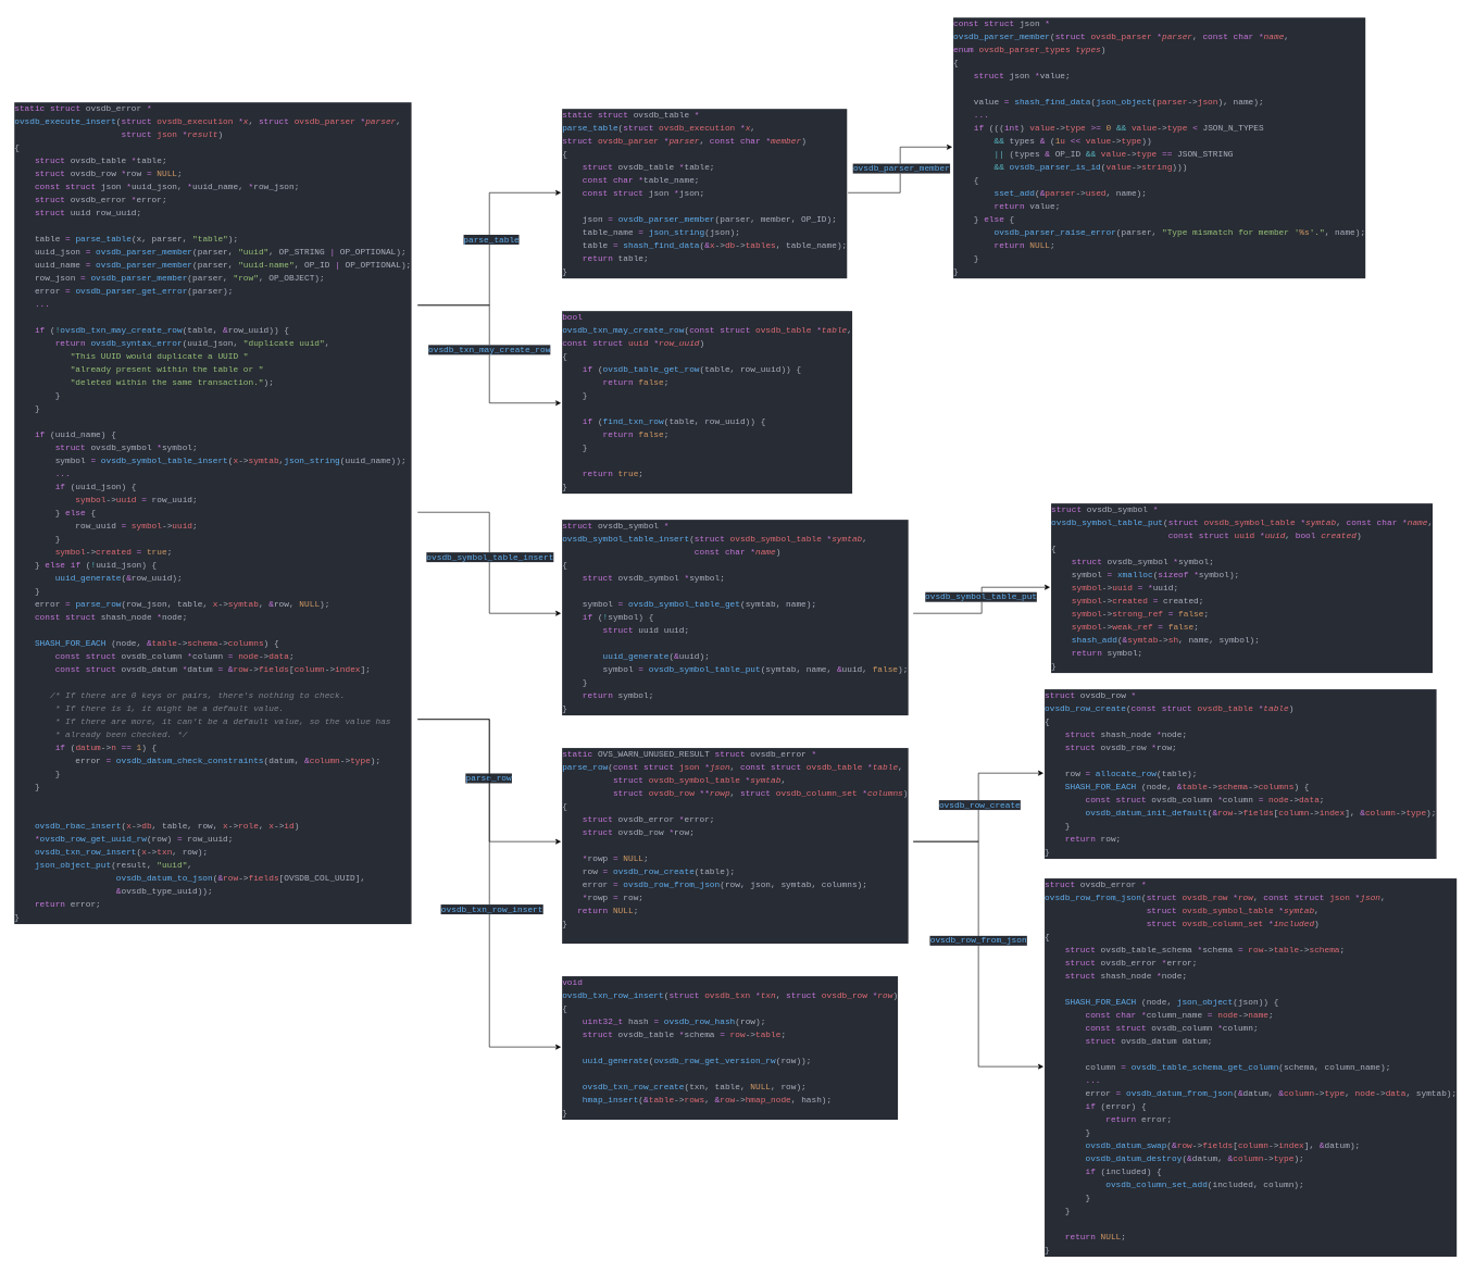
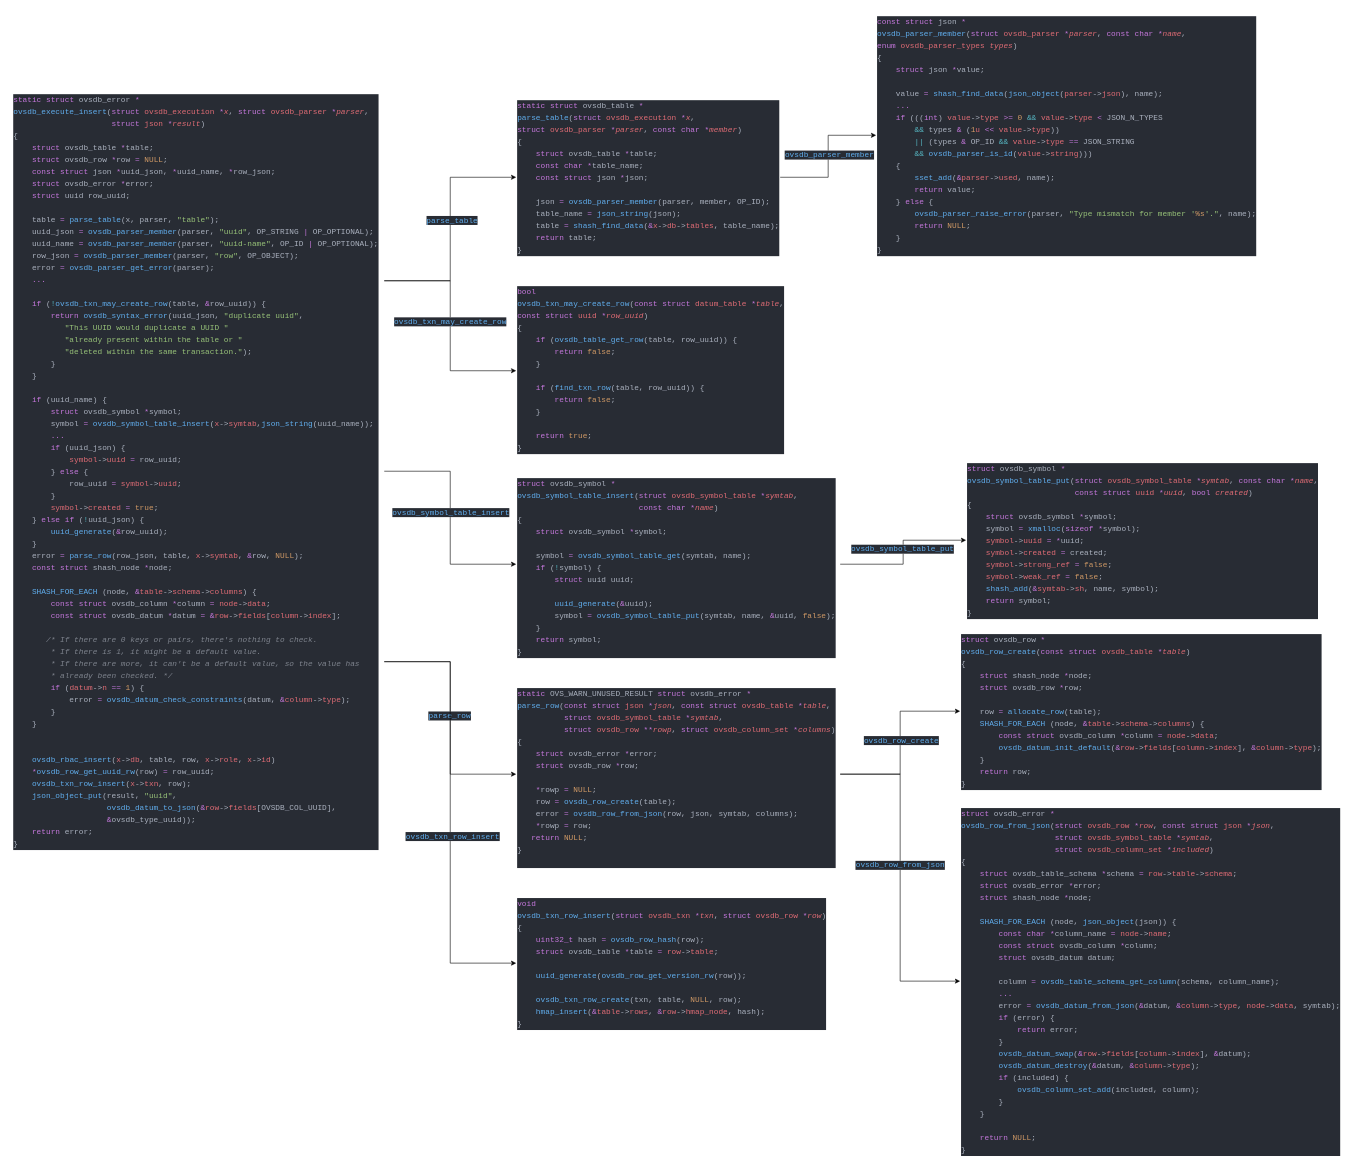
- <mxCell id="17" value="&lt;div style=&quot;color: rgb(171 , 178 , 191) ; background-color: rgb(40 , 44 , 52) ; font-family: &amp;#34;monaco&amp;#34; , &amp;#34;menlo&amp;#34; , &amp;#34;monaco&amp;#34; , &amp;#34;courier new&amp;#34; , monospace ; font-weight: normal ; font-size: 13px ; line-height: 20px&quot;&gt;&lt;div&gt;&lt;span style=&quot;color: #c678dd&quot;&gt;bool&lt;/span&gt;&lt;/div&gt;&lt;div&gt;&lt;span style=&quot;color: #61afef&quot;&gt;ovsdb_txn_may_create_row&lt;/span&gt;&lt;span style=&quot;color: #abb2bf&quot;&gt;(&lt;/span&gt;&lt;span style=&quot;color: #c678dd&quot;&gt;const&lt;/span&gt;&lt;span style=&quot;color: #e06c75&quot;&gt; &lt;/span&gt;&lt;span style=&quot;color: #c678dd&quot;&gt;struct&lt;/span&gt;&lt;span style=&quot;color: #e06c75&quot;&gt; ovsdb_table &lt;/span&gt;&lt;span style=&quot;color: #c678dd&quot;&gt;*&lt;/span&gt;&lt;span style=&quot;color: #e06c75 ; font-style: italic&quot;&gt;table&lt;/span&gt;&lt;span style=&quot;color: #abb2bf&quot;&gt;,&lt;/span&gt;&lt;/div&gt;&lt;div&gt;&lt;span style=&quot;color: #e06c75&quot;&gt;                         &lt;/span&gt;&lt;span style=&quot;color: #c678dd&quot;&gt;const&lt;/span&gt;&lt;span style=&quot;color: #e06c75&quot;&gt; &lt;/span&gt;&lt;span style=&quot;color: #c678dd&quot;&gt;struct&lt;/span&gt;&lt;span style=&quot;color: #e06c75&quot;&gt; uuid &lt;/span&gt;&lt;span style=&quot;color: #c678dd&quot;&gt;*&lt;/span&gt;&lt;span style=&quot;color: #e06c75 ; font-style: italic&quot;&gt;row_uuid&lt;/span&gt;&lt;span style=&quot;color: #abb2bf&quot;&gt;)&lt;/span&gt;&lt;/div&gt;&lt;div&gt;&lt;span style=&quot;color: #abb2bf&quot;&gt;{&lt;/span&gt;&lt;/div&gt;&lt;div&gt;&lt;span style=&quot;color: #abb2bf&quot;&gt;&lt;/span&gt;&lt;span style=&quot;color: #c678dd&quot;&gt;&amp;nbsp; &amp;nbsp; if&lt;/span&gt;&lt;span style=&quot;color: #abb2bf&quot;&gt; (&lt;/span&gt;&lt;span style=&quot;color: #61afef&quot;&gt;ovsdb_table_get_row&lt;/span&gt;&lt;span style=&quot;color: #abb2bf&quot;&gt;(table, row_uuid)) {&lt;/span&gt;&lt;/div&gt;&lt;div&gt;&lt;span style=&quot;color: #abb2bf&quot;&gt;&lt;/span&gt;&lt;span style=&quot;color: #c678dd&quot;&gt;&amp;nbsp; &amp;nbsp; &amp;nbsp; &amp;nbsp; return&lt;/span&gt;&lt;span style=&quot;color: #abb2bf&quot;&gt; &lt;/span&gt;&lt;span style=&quot;color: #d19a66&quot;&gt;false&lt;/span&gt;&lt;span style=&quot;color: #abb2bf&quot;&gt;;&lt;/span&gt;&lt;/div&gt;&lt;div&gt;&lt;span style=&quot;color: #abb2bf&quot;&gt;&amp;nbsp; &amp;nbsp; }&lt;/span&gt;&lt;/div&gt;&lt;br&gt;&lt;div&gt;&lt;span style=&quot;color: rgb(198 , 120 , 221)&quot;&gt;&amp;nbsp; &amp;nbsp; if&lt;/span&gt; (&lt;span style=&quot;color: rgb(97 , 175 , 239)&quot;&gt;find_txn_row&lt;/span&gt;(table, row_uuid)) {&lt;br&gt;&lt;/div&gt;&lt;div&gt;&lt;span style=&quot;color: #abb2bf&quot;&gt;&lt;/span&gt;&lt;span style=&quot;color: #c678dd&quot;&gt;&amp;nbsp; &amp;nbsp; &amp;nbsp; &amp;nbsp; return&lt;/span&gt;&lt;span style=&quot;color: #abb2bf&quot;&gt; &lt;/span&gt;&lt;span style=&quot;color: #d19a66&quot;&gt;false&lt;/span&gt;&lt;span style=&quot;color: #abb2bf&quot;&gt;;&lt;/span&gt;&lt;/div&gt;&lt;div&gt;&lt;span style=&quot;color: #abb2bf&quot;&gt;&amp;nbsp; &amp;nbsp; }&lt;/span&gt;&lt;/div&gt;&lt;br&gt;&lt;div&gt;&lt;span style=&quot;color: #abb2bf&quot;&gt;&lt;/span&gt;&lt;span style=&quot;color: #c678dd&quot;&gt;&amp;nbsp; &amp;nbsp; return&lt;/span&gt;&lt;span style=&quot;color: #abb2bf&quot;&gt; &lt;/span&gt;&lt;span style=&quot;color: #d19a66&quot;&gt;true&lt;/span&gt;&lt;span style=&quot;color: #abb2bf&quot;&gt;;&lt;/span&gt;&lt;/div&gt;&lt;div&gt;&lt;span style=&quot;color: #abb2bf&quot;&gt;}&lt;/span&gt;&lt;/div&gt;&lt;/div&gt;" style="text;whiteSpace=wrap;html=1;" vertex="1" parent="1"><mxGeometry x="860" y="470" width="450" height="295" as="geometry" /></mxCell>
+ <mxCell id="17" value="&lt;div style=&quot;color: rgb(171 , 178 , 191) ; background-color: rgb(40 , 44 , 52) ; font-family: &amp;#34;monaco&amp;#34; , &amp;#34;menlo&amp;#34; , &amp;#34;monaco&amp;#34; , &amp;#34;courier new&amp;#34; , monospace ; font-weight: normal ; font-size: 13px ; line-height: 20px&quot;&gt;&lt;div&gt;&lt;span style=&quot;color: #c678dd&quot;&gt;bool&lt;/span&gt;&lt;/div&gt;&lt;div&gt;&lt;span style=&quot;color: #61afef&quot;&gt;ovsdb_txn_may_create_row&lt;/span&gt;&lt;span style=&quot;color: #abb2bf&quot;&gt;(&lt;/span&gt;&lt;span style=&quot;color: #c678dd&quot;&gt;const&lt;/span&gt;&lt;span style=&quot;color: #e06c75&quot;&gt; &lt;/span&gt;&lt;span style=&quot;color: #c678dd&quot;&gt;struct&lt;/span&gt;&lt;span style=&quot;color: #e06c75&quot;&gt; datum_table &lt;/span&gt;&lt;span style=&quot;color: #c678dd&quot;&gt;*&lt;/span&gt;&lt;span style=&quot;color: #e06c75 ; font-style: italic&quot;&gt;table&lt;/span&gt;&lt;span style=&quot;color: #abb2bf&quot;&gt;,&lt;/span&gt;&lt;/div&gt;&lt;div&gt;&lt;span style=&quot;color: #e06c75&quot;&gt;                         &lt;/span&gt;&lt;span style=&quot;color: #c678dd&quot;&gt;const&lt;/span&gt;&lt;span style=&quot;color: #e06c75&quot;&gt; &lt;/span&gt;&lt;span style=&quot;color: #c678dd&quot;&gt;struct&lt;/span&gt;&lt;span style=&quot;color: #e06c75&quot;&gt; uuid &lt;/span&gt;&lt;span style=&quot;color: #c678dd&quot;&gt;*&lt;/span&gt;&lt;span style=&quot;color: #e06c75 ; font-style: italic&quot;&gt;row_uuid&lt;/span&gt;&lt;span style=&quot;color: #abb2bf&quot;&gt;)&lt;/span&gt;&lt;/div&gt;&lt;div&gt;&lt;span style=&quot;color: #abb2bf&quot;&gt;{&lt;/span&gt;&lt;/div&gt;&lt;div&gt;&lt;span style=&quot;color: #abb2bf&quot;&gt;&lt;/span&gt;&lt;span style=&quot;color: #c678dd&quot;&gt;&amp;nbsp; &amp;nbsp; if&lt;/span&gt;&lt;span style=&quot;color: #abb2bf&quot;&gt; (&lt;/span&gt;&lt;span style=&quot;color: #61afef&quot;&gt;ovsdb_table_get_row&lt;/span&gt;&lt;span style=&quot;color: #abb2bf&quot;&gt;(table, row_uuid)) {&lt;/span&gt;&lt;/div&gt;&lt;div&gt;&lt;span style=&quot;color: #abb2bf&quot;&gt;&lt;/span&gt;&lt;span style=&quot;color: #c678dd&quot;&gt;&amp;nbsp; &amp;nbsp; &amp;nbsp; &amp;nbsp; return&lt;/span&gt;&lt;span style=&quot;color: #abb2bf&quot;&gt; &lt;/span&gt;&lt;span style=&quot;color: #d19a66&quot;&gt;false&lt;/span&gt;&lt;span style=&quot;color: #abb2bf&quot;&gt;;&lt;/span&gt;&lt;/div&gt;&lt;div&gt;&lt;span style=&quot;color: #abb2bf&quot;&gt;&amp;nbsp; &amp;nbsp; }&lt;/span&gt;&lt;/div&gt;&lt;br&gt;&lt;div&gt;&lt;span style=&quot;color: rgb(198 , 120 , 221)&quot;&gt;&amp;nbsp; &amp;nbsp; if&lt;/span&gt; (&lt;span style=&quot;color: rgb(97 , 175 , 239)&quot;&gt;find_txn_row&lt;/span&gt;(table, row_uuid)) {&lt;br&gt;&lt;/div&gt;&lt;div&gt;&lt;span style=&quot;color: #abb2bf&quot;&gt;&lt;/span&gt;&lt;span style=&quot;color: #c678dd&quot;&gt;&amp;nbsp; &amp;nbsp; &amp;nbsp; &amp;nbsp; return&lt;/span&gt;&lt;span style=&quot;color: #abb2bf&quot;&gt; &lt;/span&gt;&lt;span style=&quot;color: #d19a66&quot;&gt;false&lt;/span&gt;&lt;span style=&quot;color: #abb2bf&quot;&gt;;&lt;/span&gt;&lt;/div&gt;&lt;div&gt;&lt;span style=&quot;color: #abb2bf&quot;&gt;&amp;nbsp; &amp;nbsp; }&lt;/span&gt;&lt;/div&gt;&lt;br&gt;&lt;div&gt;&lt;span style=&quot;color: #abb2bf&quot;&gt;&lt;/span&gt;&lt;span style=&quot;color: #c678dd&quot;&gt;&amp;nbsp; &amp;nbsp; return&lt;/span&gt;&lt;span style=&quot;color: #abb2bf&quot;&gt; &lt;/span&gt;&lt;span style=&quot;color: #d19a66&quot;&gt;true&lt;/span&gt;&lt;span style=&quot;color: #abb2bf&quot;&gt;;&lt;/span&gt;&lt;/div&gt;&lt;div&gt;&lt;span style=&quot;color: #abb2bf&quot;&gt;}&lt;/span&gt;&lt;/div&gt;&lt;/div&gt;" style="text;whiteSpace=wrap;html=1;" vertex="1" parent="1"><mxGeometry x="860" y="470" width="450" height="295" as="geometry" /></mxCell>
- <mxCell id="29" value="&lt;div style=&quot;color: rgb(171 , 178 , 191) ; background-color: rgb(40 , 44 , 52) ; font-family: &amp;#34;monaco&amp;#34; , &amp;#34;menlo&amp;#34; , &amp;#34;monaco&amp;#34; , &amp;#34;courier new&amp;#34; , monospace ; font-weight: normal ; font-size: 13px ; line-height: 20px&quot;&gt;&lt;div&gt;&lt;span style=&quot;color: #c678dd&quot;&gt;void&lt;/span&gt;&lt;/div&gt;&lt;div&gt;&lt;span style=&quot;color: #61afef&quot;&gt;ovsdb_txn_row_insert&lt;/span&gt;&lt;span style=&quot;color: #abb2bf&quot;&gt;(&lt;/span&gt;&lt;span style=&quot;color: #c678dd&quot;&gt;struct&lt;/span&gt;&lt;span style=&quot;color: #e06c75&quot;&gt; ovsdb_txn &lt;/span&gt;&lt;span style=&quot;color: #c678dd&quot;&gt;*&lt;/span&gt;&lt;span style=&quot;color: #e06c75 ; font-style: italic&quot;&gt;txn&lt;/span&gt;&lt;span style=&quot;color: #abb2bf&quot;&gt;,&lt;/span&gt;&lt;span style=&quot;color: #e06c75&quot;&gt; &lt;/span&gt;&lt;span style=&quot;color: #c678dd&quot;&gt;struct&lt;/span&gt;&lt;span style=&quot;color: #e06c75&quot;&gt; ovsdb_row &lt;/span&gt;&lt;span style=&quot;color: #c678dd&quot;&gt;*&lt;/span&gt;&lt;span style=&quot;color: #e06c75 ; font-style: italic&quot;&gt;row&lt;/span&gt;&lt;span style=&quot;color: #abb2bf&quot;&gt;)&lt;/span&gt;&lt;/div&gt;&lt;div&gt;&lt;span style=&quot;color: #abb2bf&quot;&gt;{&lt;/span&gt;&lt;/div&gt;&lt;div&gt;&lt;span style=&quot;color: #abb2bf&quot;&gt;&lt;/span&gt;&lt;span style=&quot;color: #c678dd&quot;&gt;&amp;nbsp; &amp;nbsp; uint32_t&lt;/span&gt;&lt;span style=&quot;color: #abb2bf&quot;&gt; hash &lt;/span&gt;&lt;span style=&quot;color: #c678dd&quot;&gt;=&lt;/span&gt;&lt;span style=&quot;color: #abb2bf&quot;&gt; &lt;/span&gt;&lt;span style=&quot;color: #61afef&quot;&gt;ovsdb_row_hash&lt;/span&gt;&lt;span style=&quot;color: #abb2bf&quot;&gt;(row);&lt;/span&gt;&lt;/div&gt;&lt;div&gt;&lt;span style=&quot;color: #abb2bf&quot;&gt;&lt;/span&gt;&lt;span style=&quot;color: #c678dd&quot;&gt;&amp;nbsp; &amp;nbsp; struct&lt;/span&gt;&lt;span style=&quot;color: #abb2bf&quot;&gt; ovsdb_table &lt;/span&gt;&lt;span style=&quot;color: #c678dd&quot;&gt;*&lt;/span&gt;&lt;span style=&quot;color: #abb2bf&quot;&gt;schema &lt;/span&gt;&lt;span style=&quot;color: #c678dd&quot;&gt;=&lt;/span&gt;&lt;span style=&quot;color: #abb2bf&quot;&gt; &lt;/span&gt;&lt;span style=&quot;color: #e06c75&quot;&gt;row&lt;/span&gt;&lt;span style=&quot;color: #abb2bf&quot;&gt;-&amp;gt;&lt;/span&gt;&lt;span style=&quot;color: #e06c75&quot;&gt;table&lt;/span&gt;&lt;span style=&quot;color: #abb2bf&quot;&gt;;&lt;/span&gt;&lt;/div&gt;&lt;br&gt;&lt;div&gt;&lt;span style=&quot;color: #abb2bf&quot;&gt;&lt;/span&gt;&lt;span style=&quot;color: #61afef&quot;&gt;&amp;nbsp; &amp;nbsp; uuid_generate&lt;/span&gt;&lt;span style=&quot;color: #abb2bf&quot;&gt;(&lt;/span&gt;&lt;span style=&quot;color: #61afef&quot;&gt;ovsdb_row_get_version_rw&lt;/span&gt;&lt;span style=&quot;color: #abb2bf&quot;&gt;(row));&lt;/span&gt;&lt;/div&gt;&lt;br&gt;&lt;div&gt;&lt;span style=&quot;color: #abb2bf&quot;&gt;&lt;/span&gt;&lt;span style=&quot;color: #61afef&quot;&gt;&amp;nbsp; &amp;nbsp; ovsdb_txn_row_create&lt;/span&gt;&lt;span style=&quot;color: #abb2bf&quot;&gt;(txn, table, &lt;/span&gt;&lt;span style=&quot;color: #d19a66&quot;&gt;NULL&lt;/span&gt;&lt;span style=&quot;color: #abb2bf&quot;&gt;, row);&lt;/span&gt;&lt;/div&gt;&lt;div&gt;&lt;span style=&quot;color: #abb2bf&quot;&gt;&lt;/span&gt;&lt;span style=&quot;color: #61afef&quot;&gt;&amp;nbsp; &amp;nbsp; hmap_insert&lt;/span&gt;&lt;span style=&quot;color: #abb2bf&quot;&gt;(&lt;/span&gt;&lt;span style=&quot;color: #c678dd&quot;&gt;&amp;amp;&lt;/span&gt;&lt;span style=&quot;color: #e06c75&quot;&gt;table&lt;/span&gt;&lt;span style=&quot;color: #abb2bf&quot;&gt;-&amp;gt;&lt;/span&gt;&lt;span style=&quot;color: #e06c75&quot;&gt;rows&lt;/span&gt;&lt;span style=&quot;color: #abb2bf&quot;&gt;, &lt;/span&gt;&lt;span style=&quot;color: #c678dd&quot;&gt;&amp;amp;&lt;/span&gt;&lt;span style=&quot;color: #e06c75&quot;&gt;row&lt;/span&gt;&lt;span style=&quot;color: #abb2bf&quot;&gt;-&amp;gt;&lt;/span&gt;&lt;span style=&quot;color: #e06c75&quot;&gt;hmap_node&lt;/span&gt;&lt;span style=&quot;color: #abb2bf&quot;&gt;, hash);&lt;/span&gt;&lt;/div&gt;&lt;div&gt;&lt;span style=&quot;color: #abb2bf&quot;&gt;}&lt;/span&gt;&lt;/div&gt;&lt;/div&gt;" style="text;whiteSpace=wrap;html=1;" vertex="1" parent="1"><mxGeometry x="860" y="1490" width="520" height="230" as="geometry" /></mxCell>
+ <mxCell id="29" value="&lt;div style=&quot;color: rgb(171 , 178 , 191) ; background-color: rgb(40 , 44 , 52) ; font-family: &amp;#34;monaco&amp;#34; , &amp;#34;menlo&amp;#34; , &amp;#34;monaco&amp;#34; , &amp;#34;courier new&amp;#34; , monospace ; font-weight: normal ; font-size: 13px ; line-height: 20px&quot;&gt;&lt;div&gt;&lt;span style=&quot;color: #c678dd&quot;&gt;void&lt;/span&gt;&lt;/div&gt;&lt;div&gt;&lt;span style=&quot;color: #61afef&quot;&gt;ovsdb_txn_row_insert&lt;/span&gt;&lt;span style=&quot;color: #abb2bf&quot;&gt;(&lt;/span&gt;&lt;span style=&quot;color: #c678dd&quot;&gt;struct&lt;/span&gt;&lt;span style=&quot;color: #e06c75&quot;&gt; ovsdb_txn &lt;/span&gt;&lt;span style=&quot;color: #c678dd&quot;&gt;*&lt;/span&gt;&lt;span style=&quot;color: #e06c75 ; font-style: italic&quot;&gt;txn&lt;/span&gt;&lt;span style=&quot;color: #abb2bf&quot;&gt;,&lt;/span&gt;&lt;span style=&quot;color: #e06c75&quot;&gt; &lt;/span&gt;&lt;span style=&quot;color: #c678dd&quot;&gt;struct&lt;/span&gt;&lt;span style=&quot;color: #e06c75&quot;&gt; ovsdb_row &lt;/span&gt;&lt;span style=&quot;color: #c678dd&quot;&gt;*&lt;/span&gt;&lt;span style=&quot;color: #e06c75 ; font-style: italic&quot;&gt;row&lt;/span&gt;&lt;span style=&quot;color: #abb2bf&quot;&gt;)&lt;/span&gt;&lt;/div&gt;&lt;div&gt;&lt;span style=&quot;color: #abb2bf&quot;&gt;{&lt;/span&gt;&lt;/div&gt;&lt;div&gt;&lt;span style=&quot;color: #abb2bf&quot;&gt;&lt;/span&gt;&lt;span style=&quot;color: #c678dd&quot;&gt;&amp;nbsp; &amp;nbsp; uint32_t&lt;/span&gt;&lt;span style=&quot;color: #abb2bf&quot;&gt; hash &lt;/span&gt;&lt;span style=&quot;color: #c678dd&quot;&gt;=&lt;/span&gt;&lt;span style=&quot;color: #abb2bf&quot;&gt; &lt;/span&gt;&lt;span style=&quot;color: #61afef&quot;&gt;ovsdb_row_hash&lt;/span&gt;&lt;span style=&quot;color: #abb2bf&quot;&gt;(row);&lt;/span&gt;&lt;/div&gt;&lt;div&gt;&lt;span style=&quot;color: #abb2bf&quot;&gt;&lt;/span&gt;&lt;span style=&quot;color: #c678dd&quot;&gt;&amp;nbsp; &amp;nbsp; struct&lt;/span&gt;&lt;span style=&quot;color: #abb2bf&quot;&gt; ovsdb_table &lt;/span&gt;&lt;span style=&quot;color: #c678dd&quot;&gt;*&lt;/span&gt;&lt;span style=&quot;color: #abb2bf&quot;&gt;table &lt;/span&gt;&lt;span style=&quot;color: #c678dd&quot;&gt;=&lt;/span&gt;&lt;span style=&quot;color: #abb2bf&quot;&gt; &lt;/span&gt;&lt;span style=&quot;color: #e06c75&quot;&gt;row&lt;/span&gt;&lt;span style=&quot;color: #abb2bf&quot;&gt;-&amp;gt;&lt;/span&gt;&lt;span style=&quot;color: #e06c75&quot;&gt;table&lt;/span&gt;&lt;span style=&quot;color: #abb2bf&quot;&gt;;&lt;/span&gt;&lt;/div&gt;&lt;br&gt;&lt;div&gt;&lt;span style=&quot;color: #abb2bf&quot;&gt;&lt;/span&gt;&lt;span style=&quot;color: #61afef&quot;&gt;&amp;nbsp; &amp;nbsp; uuid_generate&lt;/span&gt;&lt;span style=&quot;color: #abb2bf&quot;&gt;(&lt;/span&gt;&lt;span style=&quot;color: #61afef&quot;&gt;ovsdb_row_get_version_rw&lt;/span&gt;&lt;span style=&quot;color: #abb2bf&quot;&gt;(row));&lt;/span&gt;&lt;/div&gt;&lt;br&gt;&lt;div&gt;&lt;span style=&quot;color: #abb2bf&quot;&gt;&lt;/span&gt;&lt;span style=&quot;color: #61afef&quot;&gt;&amp;nbsp; &amp;nbsp; ovsdb_txn_row_create&lt;/span&gt;&lt;span style=&quot;color: #abb2bf&quot;&gt;(txn, table, &lt;/span&gt;&lt;span style=&quot;color: #d19a66&quot;&gt;NULL&lt;/span&gt;&lt;span style=&quot;color: #abb2bf&quot;&gt;, row);&lt;/span&gt;&lt;/div&gt;&lt;div&gt;&lt;span style=&quot;color: #abb2bf&quot;&gt;&lt;/span&gt;&lt;span style=&quot;color: #61afef&quot;&gt;&amp;nbsp; &amp;nbsp; hmap_insert&lt;/span&gt;&lt;span style=&quot;color: #abb2bf&quot;&gt;(&lt;/span&gt;&lt;span style=&quot;color: #c678dd&quot;&gt;&amp;amp;&lt;/span&gt;&lt;span style=&quot;color: #e06c75&quot;&gt;table&lt;/span&gt;&lt;span style=&quot;color: #abb2bf&quot;&gt;-&amp;gt;&lt;/span&gt;&lt;span style=&quot;color: #e06c75&quot;&gt;rows&lt;/span&gt;&lt;span style=&quot;color: #abb2bf&quot;&gt;, &lt;/span&gt;&lt;span style=&quot;color: #c678dd&quot;&gt;&amp;amp;&lt;/span&gt;&lt;span style=&quot;color: #e06c75&quot;&gt;row&lt;/span&gt;&lt;span style=&quot;color: #abb2bf&quot;&gt;-&amp;gt;&lt;/span&gt;&lt;span style=&quot;color: #e06c75&quot;&gt;hmap_node&lt;/span&gt;&lt;span style=&quot;color: #abb2bf&quot;&gt;, hash);&lt;/span&gt;&lt;/div&gt;&lt;div&gt;&lt;span style=&quot;color: #abb2bf&quot;&gt;}&lt;/span&gt;&lt;/div&gt;&lt;/div&gt;" style="text;whiteSpace=wrap;html=1;" vertex="1" parent="1"><mxGeometry x="860" y="1490" width="520" height="230" as="geometry" /></mxCell>
